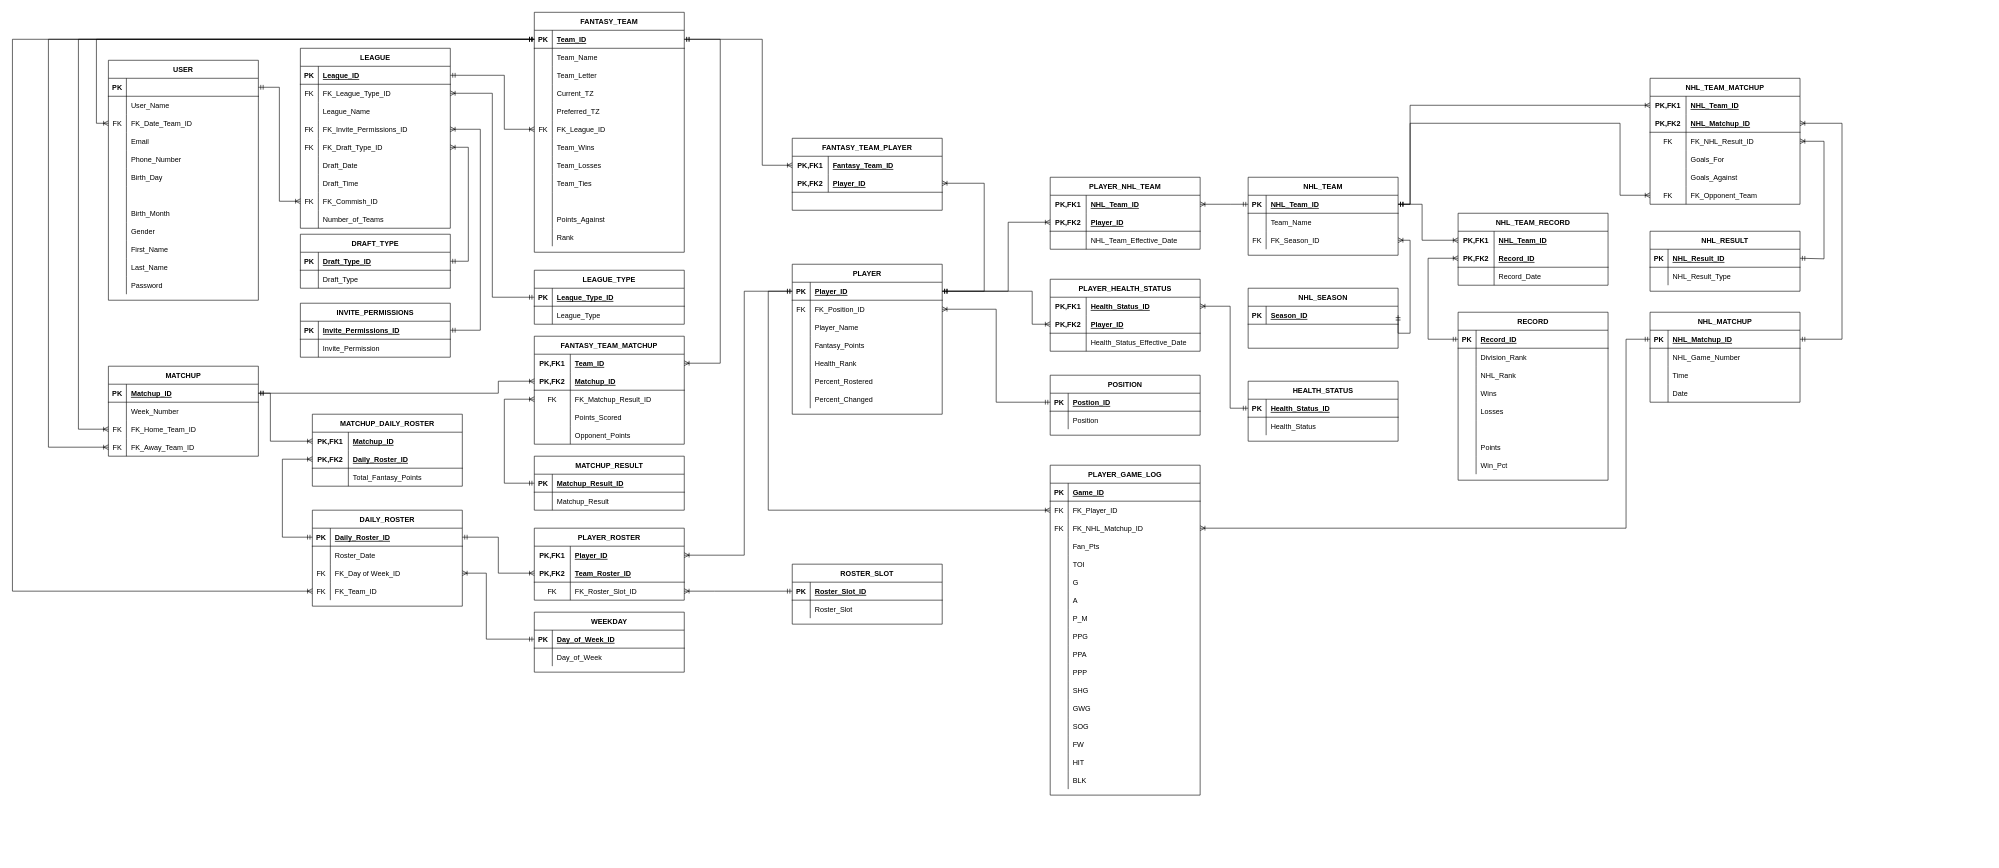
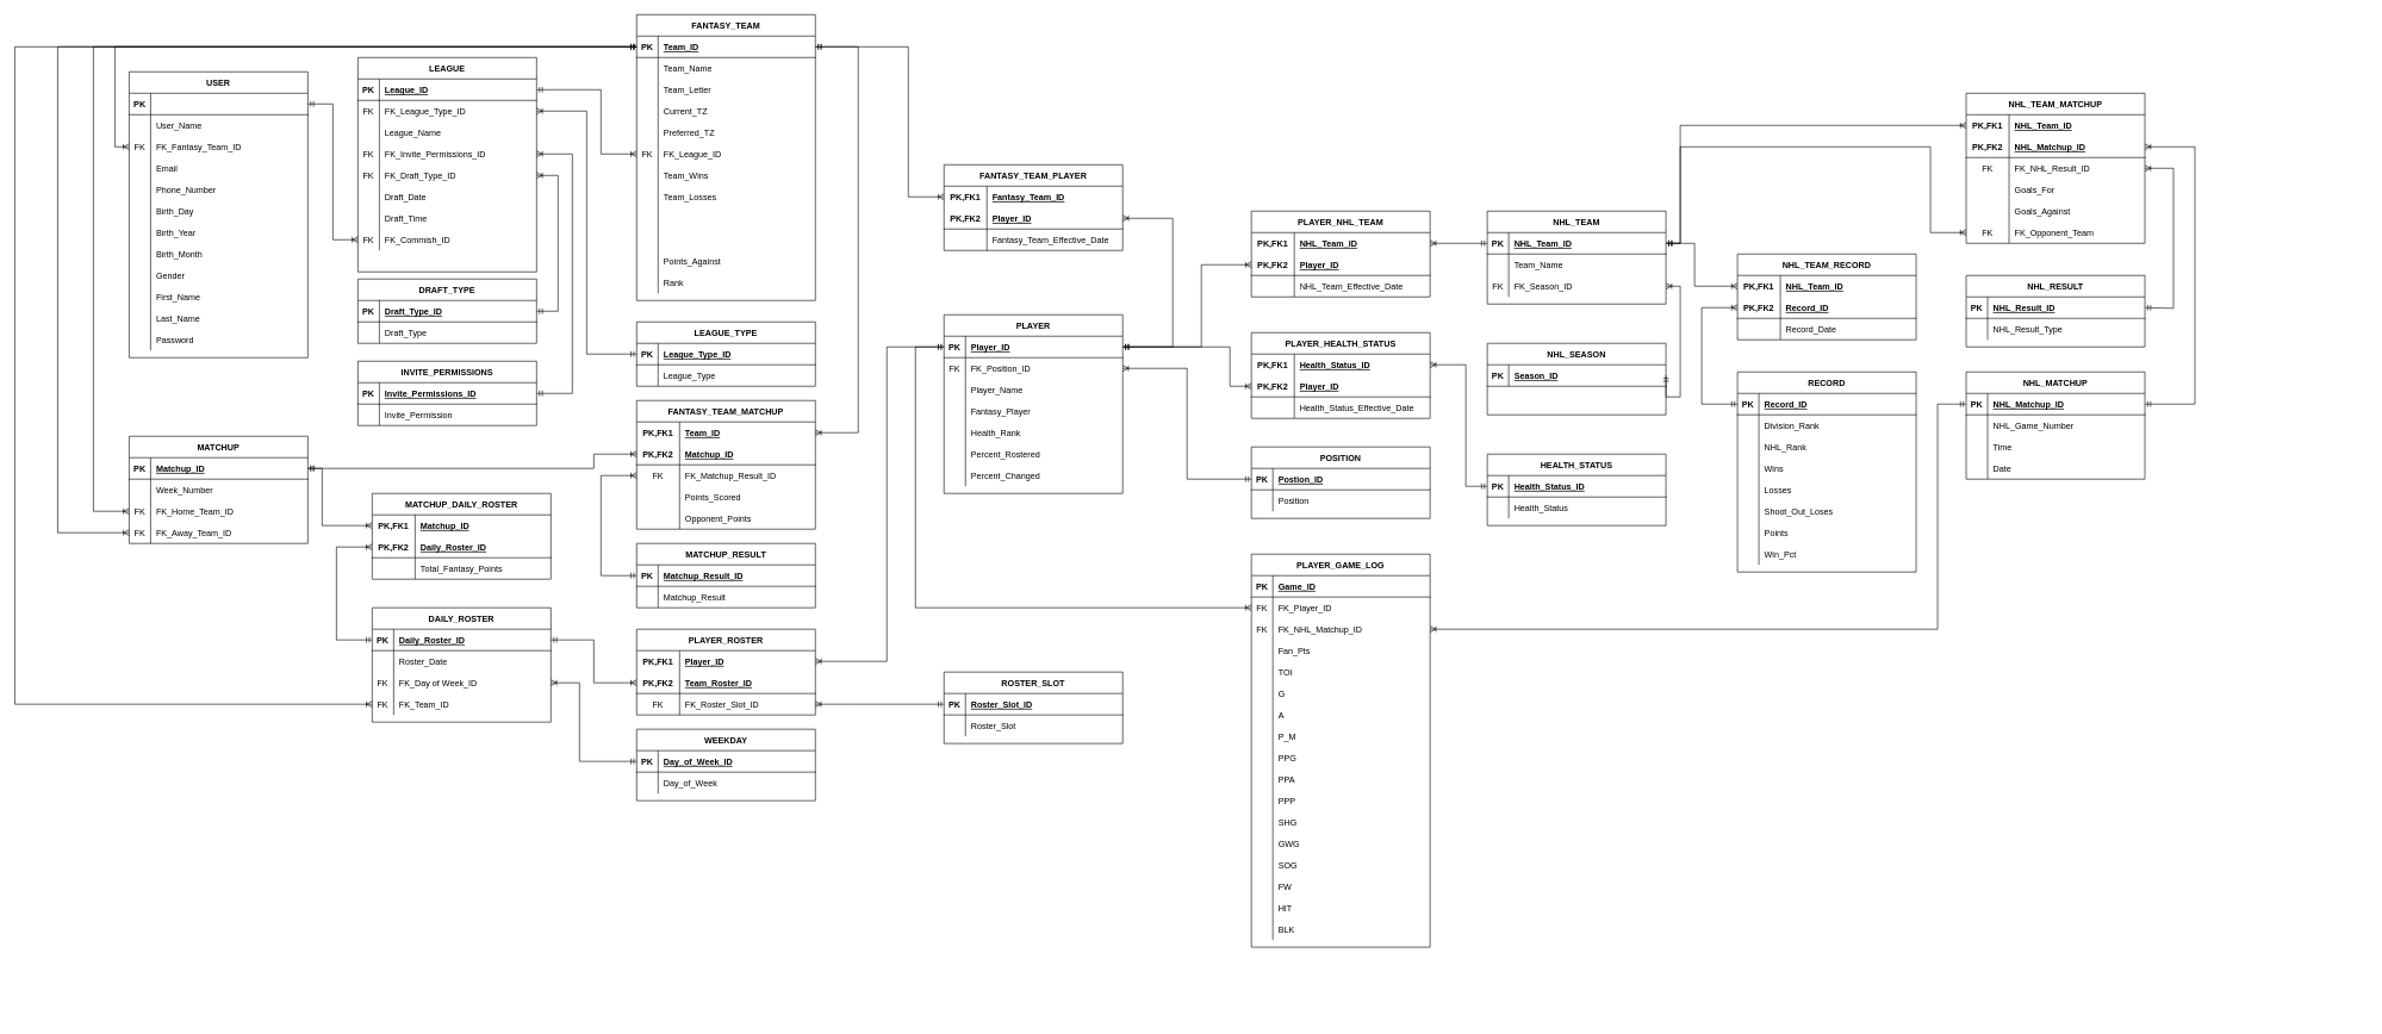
- <mxCell id="20" value="FK_Date_Team_ID" style="shape=partialRectangle;overflow=hidden;connectable=0;fillColor=none;top=0;left=0;bottom=0;right=0;align=left;spacingLeft=6;" parent="18" vertex="1"><mxGeometry x="30" width="220" height="30" as="geometry" /></mxCell>
+ <mxCell id="20" value="FK_Fantasy_Team_ID" style="shape=partialRectangle;overflow=hidden;connectable=0;fillColor=none;top=0;left=0;bottom=0;right=0;align=left;spacingLeft=6;" parent="18" vertex="1"><mxGeometry x="30" width="220" height="30" as="geometry" /></mxCell>
- <mxCell id="103" value="Team_Ties" style="shape=partialRectangle;overflow=hidden;connectable=0;fillColor=none;top=0;left=0;bottom=0;right=0;align=left;spacingLeft=6;" parent="101" vertex="1"><mxGeometry x="30" width="220" height="30" as="geometry" /></mxCell>
+ <mxCell id="32" value="Birth_Year" style="shape=partialRectangle;overflow=hidden;connectable=0;fillColor=none;top=0;left=0;bottom=0;right=0;align=left;spacingLeft=6;" parent="30" vertex="1"><mxGeometry x="30" width="220" height="30" as="geometry" /></mxCell>
+ <mxCell id="396" value="Fantasy_Team_Effective_Date" style="shape=partialRectangle;connectable=0;fillColor=none;top=0;left=0;bottom=0;right=0;align=left;spacingLeft=6;overflow=hidden;" parent="394" vertex="1"><mxGeometry x="60" width="190" height="30" as="geometry" /></mxCell>
- <mxCell id="75" value="Number_of_Teams" style="shape=partialRectangle;overflow=hidden;connectable=0;fillColor=none;top=0;left=0;bottom=0;right=0;align=left;spacingLeft=6;" parent="73" vertex="1"><mxGeometry x="30" width="220" height="30" as="geometry" /></mxCell>
- <mxCell id="124" value="Fantasy_Points" style="shape=partialRectangle;overflow=hidden;connectable=0;fillColor=none;top=0;left=0;bottom=0;right=0;align=left;spacingLeft=6;" parent="122" vertex="1"><mxGeometry x="30" width="220" height="30" as="geometry" /></mxCell>
+ <mxCell id="124" value="Fantasy_Player" style="shape=partialRectangle;overflow=hidden;connectable=0;fillColor=none;top=0;left=0;bottom=0;right=0;align=left;spacingLeft=6;" parent="122" vertex="1"><mxGeometry x="30" width="220" height="30" as="geometry" /></mxCell>
+ <mxCell id="264" value="Shoot_Out_Loses" style="shape=partialRectangle;overflow=hidden;connectable=0;fillColor=none;top=0;left=0;bottom=0;right=0;align=left;spacingLeft=6;" parent="262" vertex="1"><mxGeometry x="30" width="220" height="30" as="geometry" /></mxCell>
